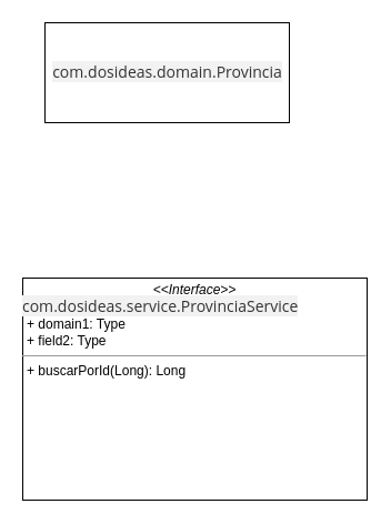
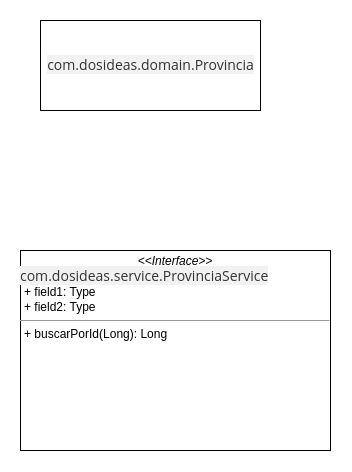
- <mxCell id="3" value="&lt;p style=&quot;margin: 0px ; margin-top: 4px ; text-align: center&quot;&gt;&lt;i&gt;&amp;lt;&amp;lt;Interface&amp;gt;&amp;gt;&lt;/i&gt;&lt;br&gt;&lt;/p&gt;&lt;span style=&quot;color: rgb(51 , 51 , 51) ; font-family: &amp;#34;open sans&amp;#34; , sans-serif ; font-size: 14px ; background-color: rgb(242 , 242 , 242)&quot;&gt;com.dosideas.service.ProvinciaService&lt;/span&gt;&lt;p style=&quot;margin: 0px ; margin-left: 4px&quot;&gt;+ domain1: Type&lt;br&gt;+ field2: Type&lt;/p&gt;&lt;hr size=&quot;1&quot;&gt;&lt;p style=&quot;margin: 0px ; margin-left: 4px&quot;&gt;+ buscarPorId(Long): Long&lt;br&gt;&lt;br&gt;&lt;/p&gt;" style="verticalAlign=top;align=left;overflow=fill;fontSize=12;fontFamily=Helvetica;html=1;" parent="1" vertex="1"><mxGeometry x="20" y="250" width="310" height="200" as="geometry" /></mxCell>
+ <mxCell id="3" value="&lt;p style=&quot;margin: 0px ; margin-top: 4px ; text-align: center&quot;&gt;&lt;i&gt;&amp;lt;&amp;lt;Interface&amp;gt;&amp;gt;&lt;/i&gt;&lt;br&gt;&lt;/p&gt;&lt;span style=&quot;color: rgb(51 , 51 , 51) ; font-family: &amp;#34;open sans&amp;#34; , sans-serif ; font-size: 14px ; background-color: rgb(242 , 242 , 242)&quot;&gt;com.dosideas.service.ProvinciaService&lt;/span&gt;&lt;p style=&quot;margin: 0px ; margin-left: 4px&quot;&gt;+ field1: Type&lt;br&gt;+ field2: Type&lt;/p&gt;&lt;hr size=&quot;1&quot;&gt;&lt;p style=&quot;margin: 0px ; margin-left: 4px&quot;&gt;+ buscarPorId(Long): Long&lt;br&gt;&lt;br&gt;&lt;/p&gt;" style="verticalAlign=top;align=left;overflow=fill;fontSize=12;fontFamily=Helvetica;html=1;" parent="1" vertex="1"><mxGeometry x="20" y="250" width="310" height="200" as="geometry" /></mxCell>
